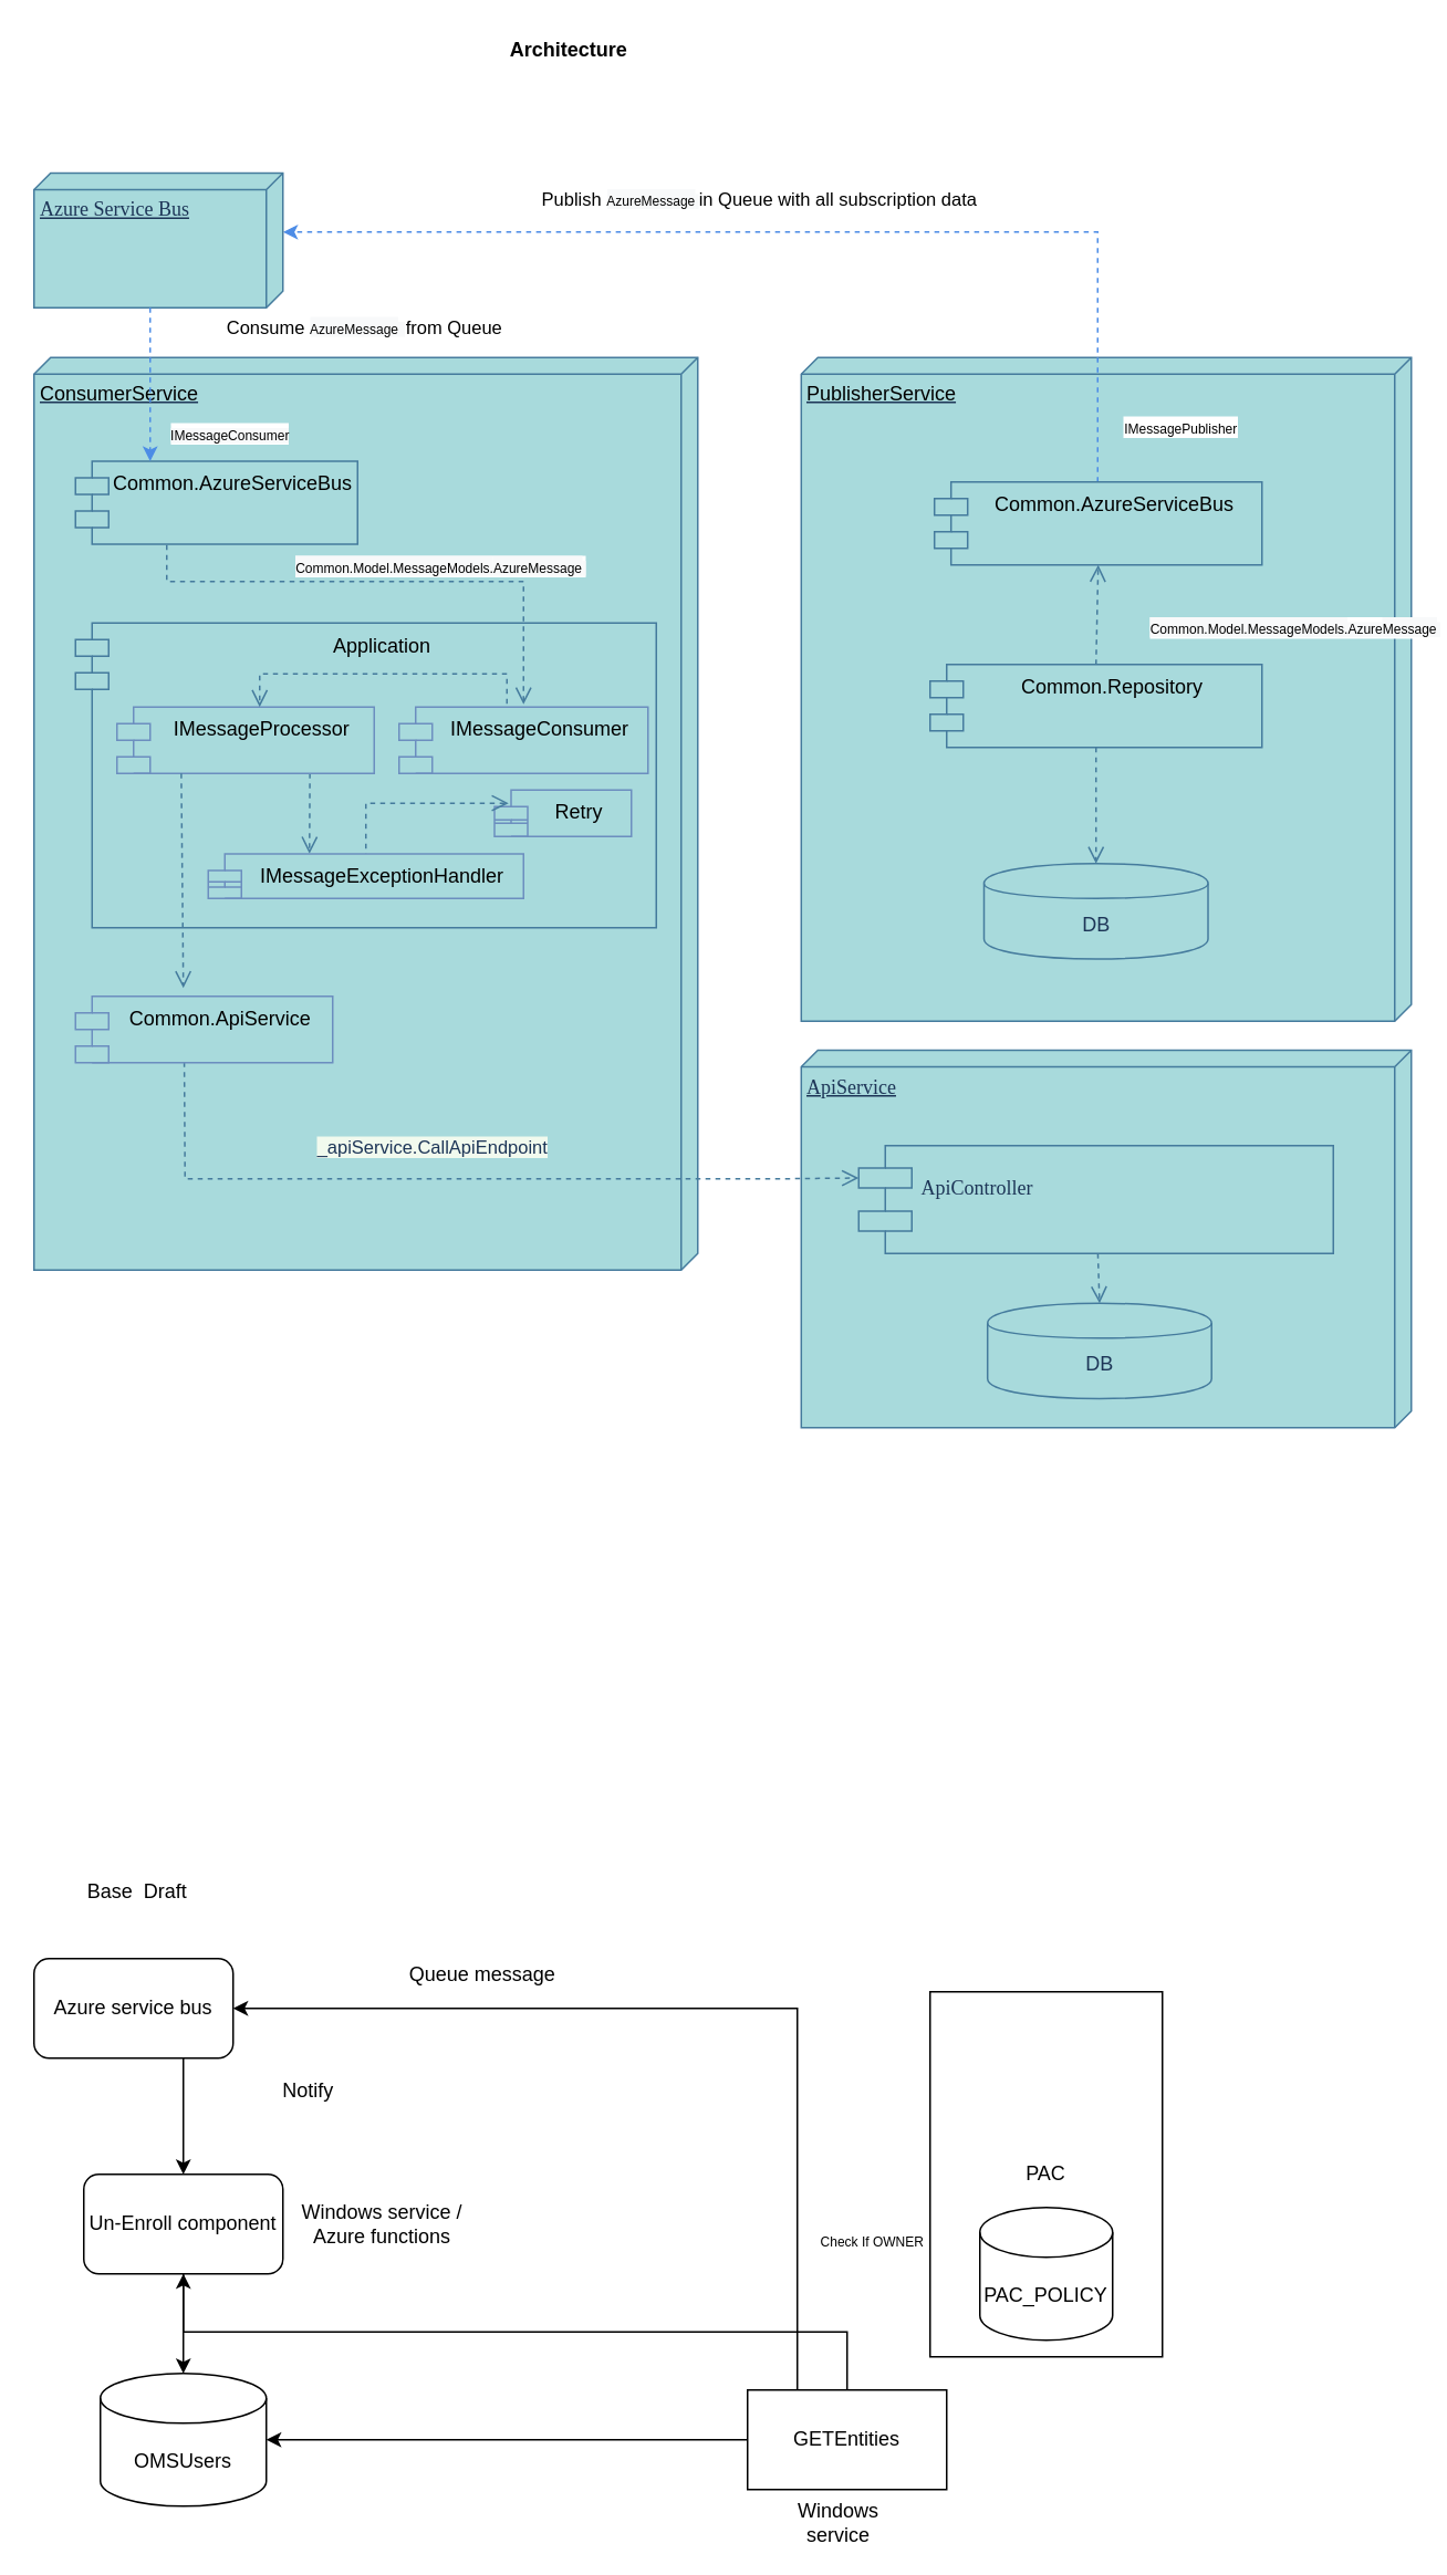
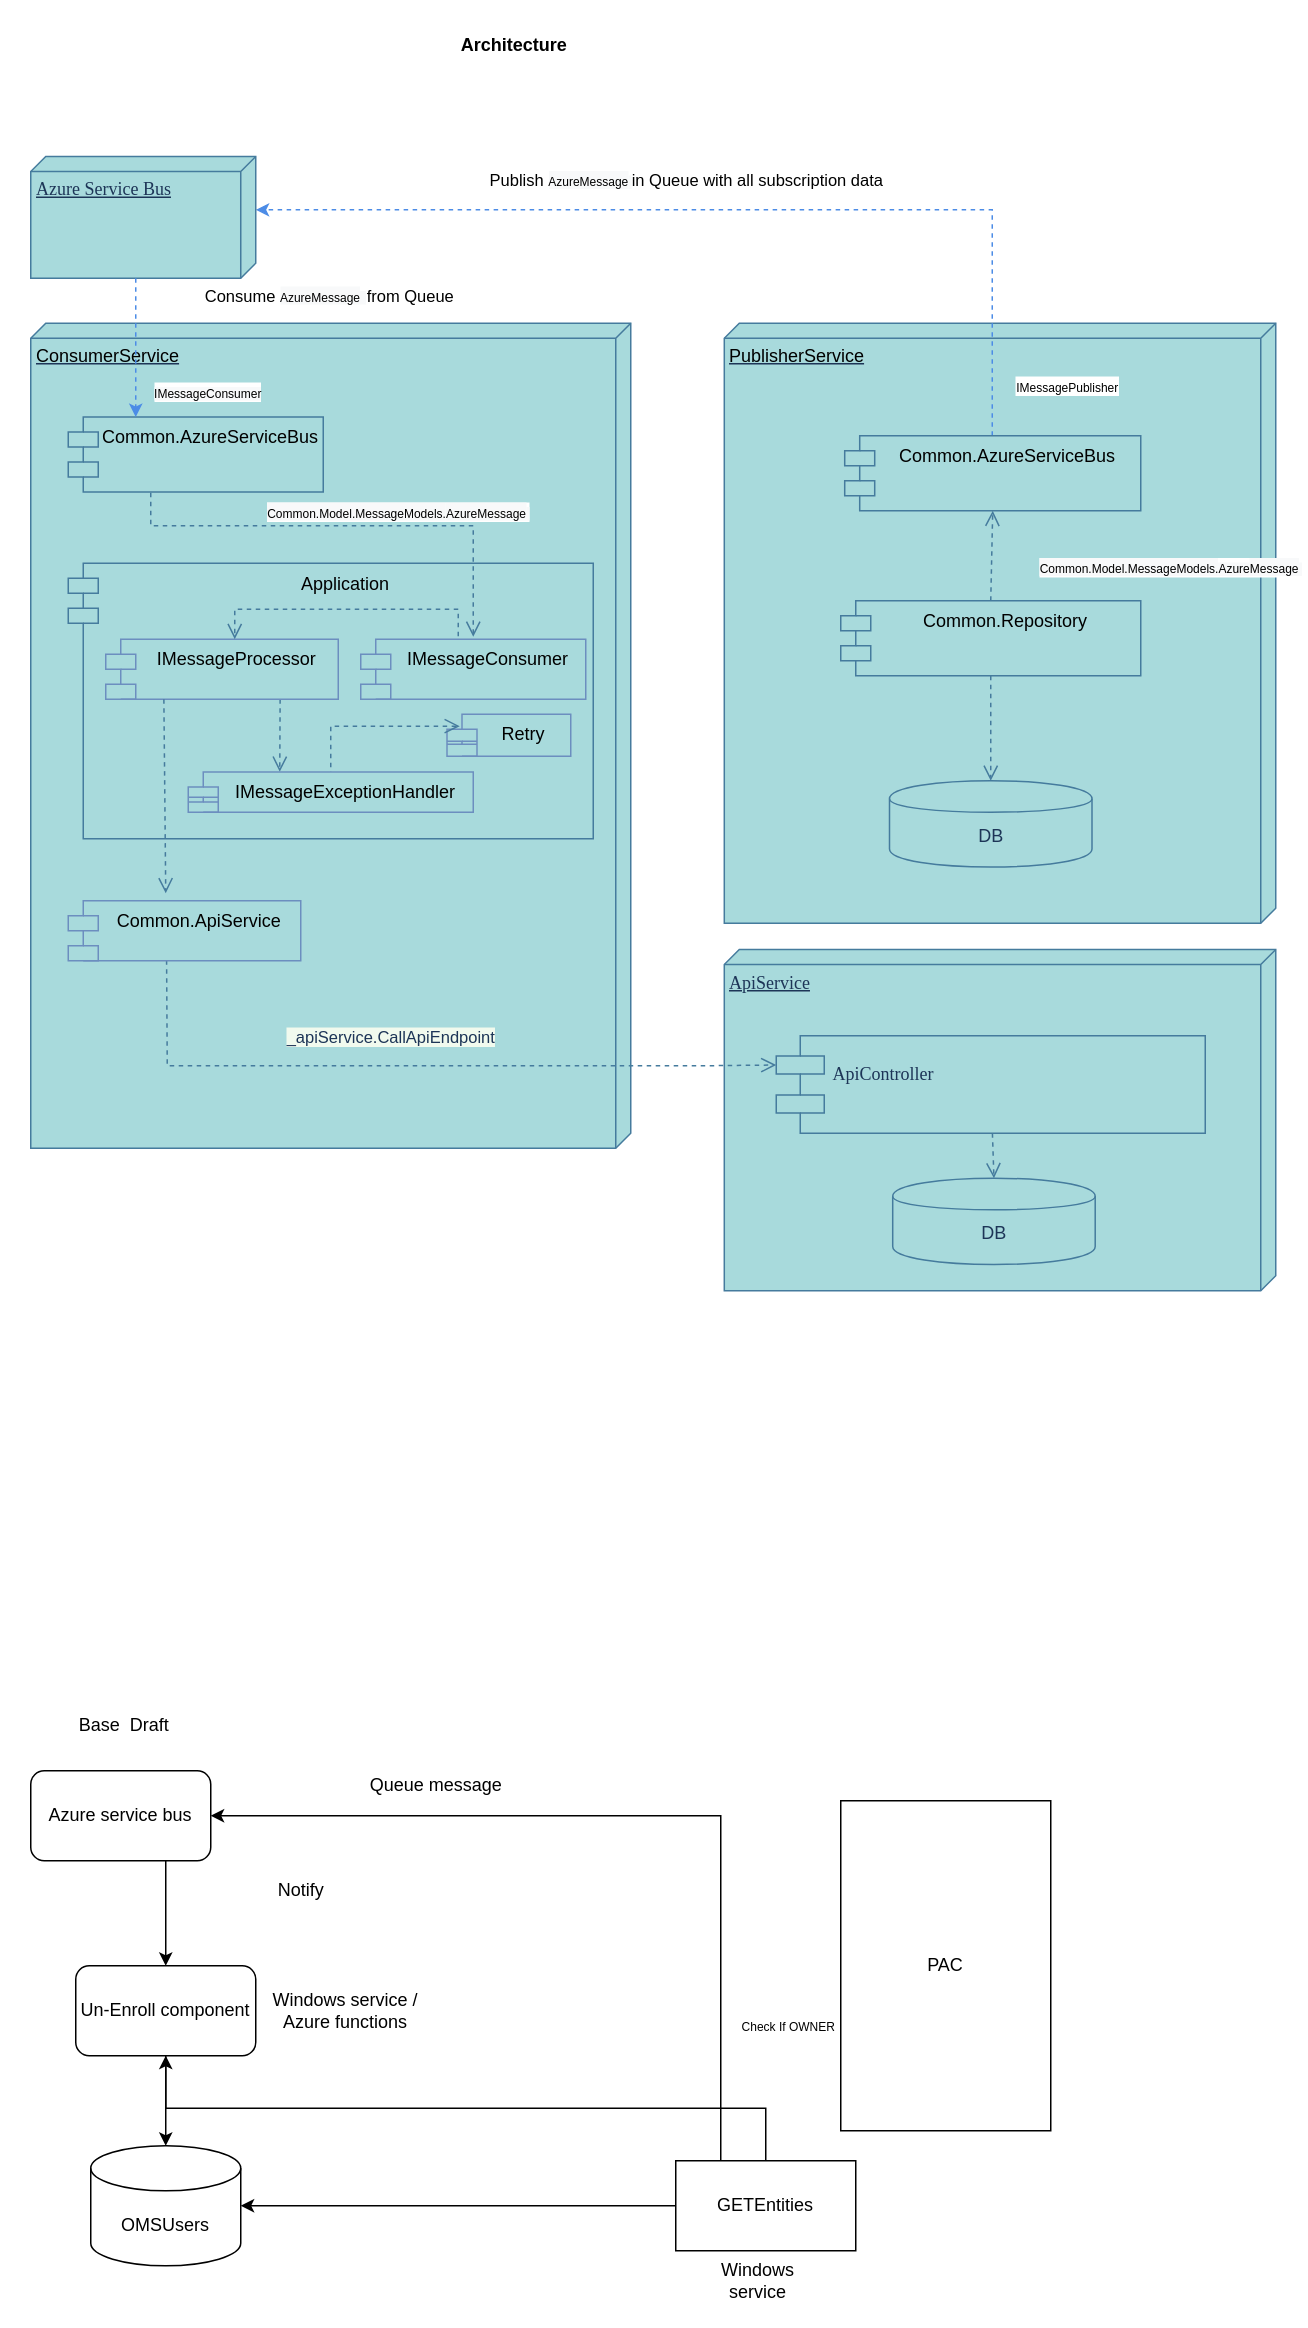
- <mxCell id="49" value="Base&amp;nbsp; Draft" style="text;html=1;strokeColor=none;fillColor=none;align=center;verticalAlign=middle;whiteSpace=wrap;rounded=0;" parent="1" vertex="1"><mxGeometry x="45" y="1130" width="75" height="20" as="geometry" /></mxCell>
+ <mxCell id="49" value="Base&amp;nbsp; Draft" style="text;html=1;strokeColor=none;fillColor=none;align=center;verticalAlign=middle;whiteSpace=wrap;rounded=0;" parent="1" vertex="1"><mxGeometry x="45" y="1140" width="75" height="20" as="geometry" /></mxCell>
- <mxCell id="16" value="Notify" style="text;html=1;align=center;verticalAlign=middle;resizable=0;points=[];autosize=1;strokeColor=none;fillColor=none;" parent="1" vertex="1"><mxGeometry x="160" y="1250" width="50" height="20" as="geometry" /></mxCell>
+ <mxCell id="16" value="Notify" style="text;html=1;align=center;verticalAlign=middle;resizable=0;points=[];autosize=1;strokeColor=none;fillColor=none;" parent="1" vertex="1"><mxGeometry x="175" y="1250" width="50" height="20" as="geometry" /></mxCell>
- <mxCell id="5" value="PAC_POLICY" style="shape=cylinder3;whiteSpace=wrap;html=1;boundedLbl=1;backgroundOutline=1;size=15;" parent="1" vertex="1"><mxGeometry x="590" y="1330" width="80" height="80" as="geometry" /></mxCell>
